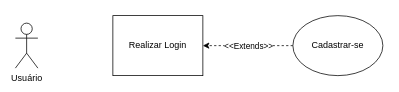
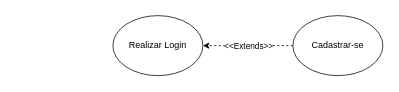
- <mxCell id="2" value="Usuário" style="shape=umlActor;verticalLabelPosition=bottom;verticalAlign=top;html=1;outlineConnect=0;" vertex="1" parent="1"><mxGeometry x="20" y="30" width="30" height="60" as="geometry" /></mxCell>
- <mxCell id="3" value="Realizar Login" style="whiteSpace=wrap;html=1;rounded=0;" vertex="1" parent="1"><mxGeometry x="150" y="20" width="120" height="80" as="geometry" /></mxCell>
+ <mxCell id="3" value="Realizar Login" style="ellipse;whiteSpace=wrap;html=1;" vertex="1" parent="1"><mxGeometry x="150" y="20" width="120" height="80" as="geometry" /></mxCell>
